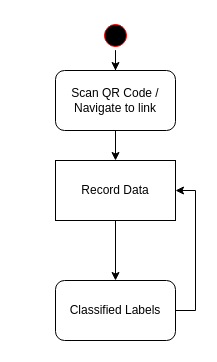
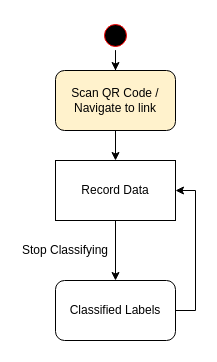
- <mxCell id="5" value="Scan QR Code / Navigate to link" style="rounded=1;whiteSpace=wrap;html=1;" vertex="1" parent="1"><mxGeometry x="55" y="70" width="120" height="60" as="geometry" /></mxCell>
+ <mxCell id="5" value="Scan QR Code / Navigate to link" style="rounded=1;whiteSpace=wrap;html=1;fillColor=#fff2cc;" vertex="1" parent="1"><mxGeometry x="55" y="70" width="120" height="60" as="geometry" /></mxCell>
+ <mxCell id="10" value="Stop Classifying" style="text;html=1;strokeColor=none;fillColor=none;align=center;verticalAlign=middle;whiteSpace=wrap;rounded=0;" vertex="1" parent="1"><mxGeometry x="20" y="240" width="90" height="20" as="geometry" /></mxCell>
